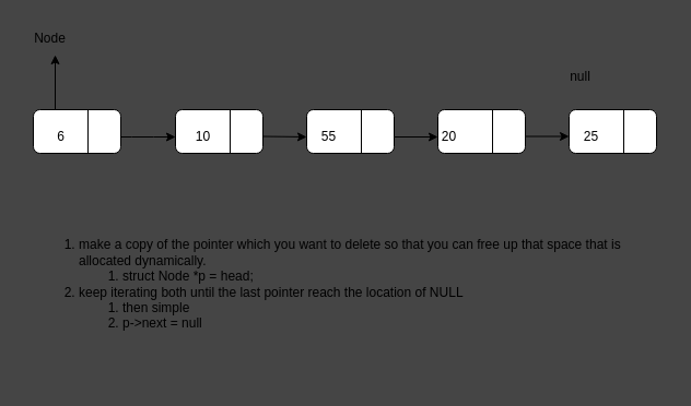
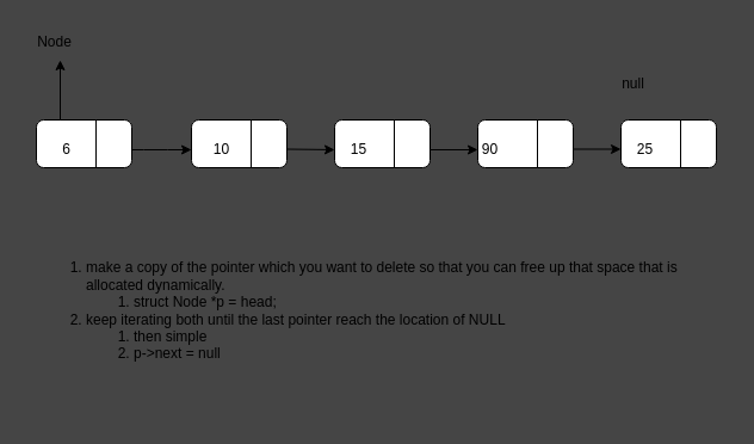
- <mxCell id="14" value="55" style="text;html=1;align=center;verticalAlign=middle;resizable=0;points=[];autosize=1;strokeColor=none;fillColor=none;" parent="1" vertex="1"><mxGeometry x="280" y="110" width="40" height="30" as="geometry" /></mxCell>
+ <mxCell id="14" value="15" style="text;html=1;align=center;verticalAlign=middle;resizable=0;points=[];autosize=1;strokeColor=none;fillColor=none;" parent="1" vertex="1"><mxGeometry x="280" y="110" width="40" height="30" as="geometry" /></mxCell>
- <mxCell id="15" value="20" style="text;html=1;align=center;verticalAlign=middle;resizable=0;points=[];autosize=1;strokeColor=none;fillColor=none;" parent="1" vertex="1"><mxGeometry x="390" y="110" width="40" height="30" as="geometry" /></mxCell>
+ <mxCell id="15" value="90" style="text;html=1;align=center;verticalAlign=middle;resizable=0;points=[];autosize=1;strokeColor=none;fillColor=none;" parent="1" vertex="1"><mxGeometry x="390" y="110" width="40" height="30" as="geometry" /></mxCell>
